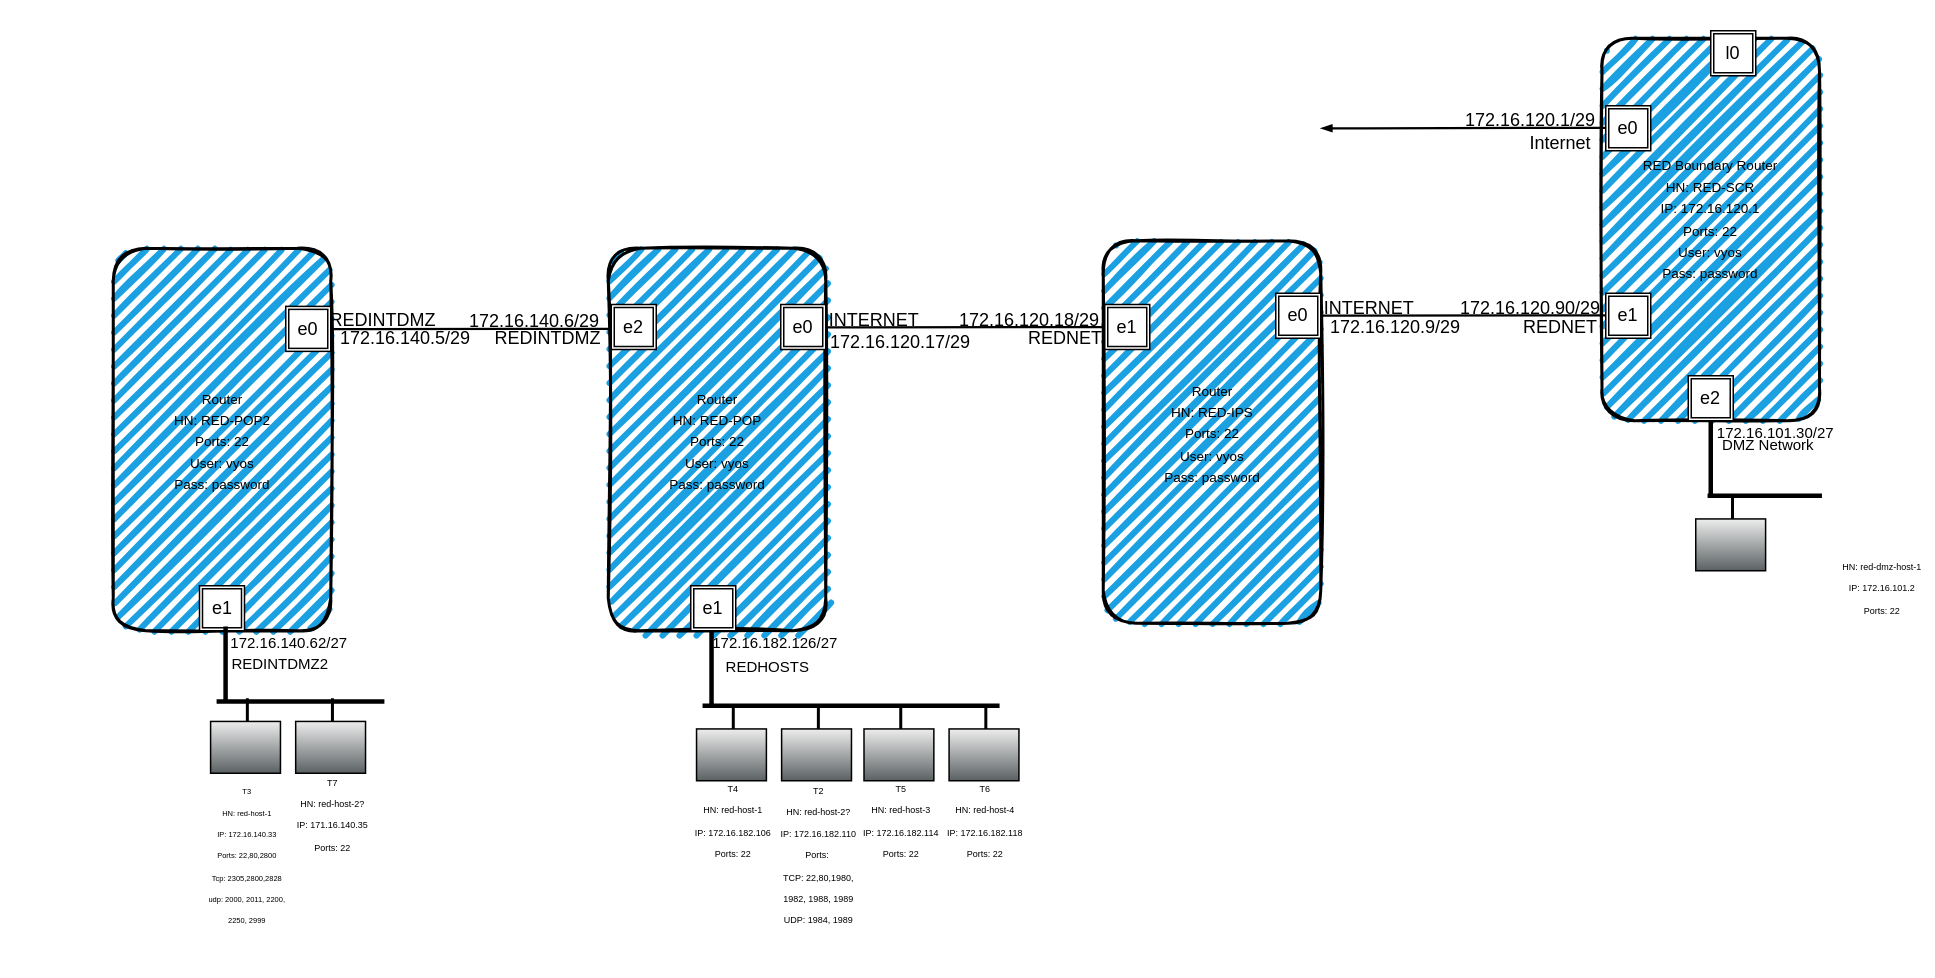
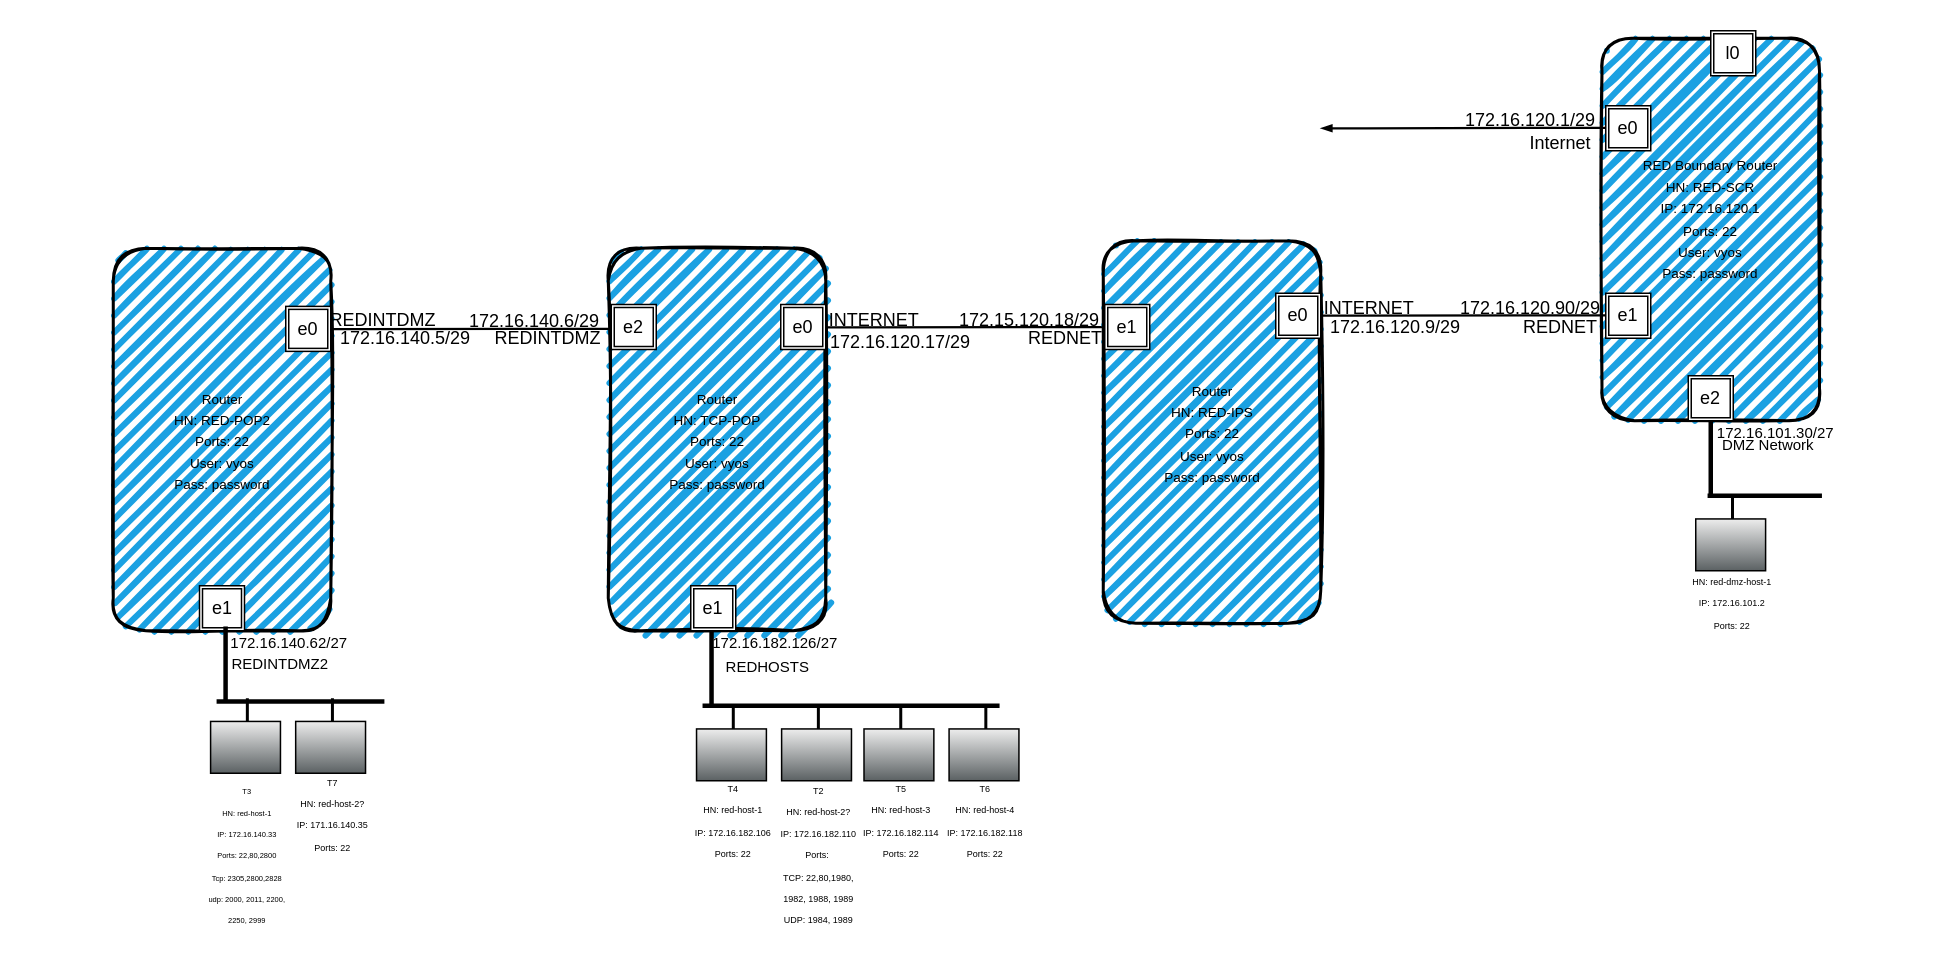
- <mxCell id="27" value="172.16.120.18/29" style="text;html=1;align=center;verticalAlign=middle;whiteSpace=wrap;rounded=0;" parent="1" vertex="1"><mxGeometry x="636" y="202.5" width="100" height="20" as="geometry" /></mxCell>
+ <mxCell id="27" value="172.15.120.18/29" style="text;html=1;align=center;verticalAlign=middle;whiteSpace=wrap;rounded=0;" parent="1" vertex="1"><mxGeometry x="636" y="202.5" width="100" height="20" as="geometry" /></mxCell>
- <mxCell id="31" value="&lt;font style=&quot;font-size: 9px;&quot;&gt;Router&lt;/font&gt;&lt;div&gt;&lt;font style=&quot;font-size: 9px;&quot;&gt;HN: RED-POP&lt;/font&gt;&lt;/div&gt;&lt;div&gt;&lt;span style=&quot;font-size: 9px; background-color: transparent; color: light-dark(rgb(0, 0, 0), rgb(255, 255, 255));&quot;&gt;Ports: 22&lt;/span&gt;&lt;/div&gt;&lt;div&gt;&lt;font style=&quot;font-size: 9px;&quot;&gt;User: vyos&lt;/font&gt;&lt;/div&gt;&lt;div&gt;&lt;font style=&quot;font-size: 9px;&quot;&gt;Pass: password&lt;/font&gt;&lt;/div&gt;" style="text;html=1;align=center;verticalAlign=middle;whiteSpace=wrap;rounded=0;" parent="1" vertex="1"><mxGeometry x="427.5" y="222.5" width="100" height="140" as="geometry" /></mxCell>
+ <mxCell id="31" value="&lt;font style=&quot;font-size: 9px;&quot;&gt;Router&lt;/font&gt;&lt;div&gt;&lt;font style=&quot;font-size: 9px;&quot;&gt;HN: TCP-POP&lt;/font&gt;&lt;/div&gt;&lt;div&gt;&lt;span style=&quot;font-size: 9px; background-color: transparent; color: light-dark(rgb(0, 0, 0), rgb(255, 255, 255));&quot;&gt;Ports: 22&lt;/span&gt;&lt;/div&gt;&lt;div&gt;&lt;font style=&quot;font-size: 9px;&quot;&gt;User: vyos&lt;/font&gt;&lt;/div&gt;&lt;div&gt;&lt;font style=&quot;font-size: 9px;&quot;&gt;Pass: password&lt;/font&gt;&lt;/div&gt;" style="text;html=1;align=center;verticalAlign=middle;whiteSpace=wrap;rounded=0;" parent="1" vertex="1"><mxGeometry x="427.5" y="222.5" width="100" height="140" as="geometry" /></mxCell>
- <mxCell id="25" value="&lt;font style=&quot;font-size: 6px;&quot;&gt;HN: red-dmz-host-1&lt;/font&gt;&lt;div&gt;&lt;font style=&quot;font-size: 6px;&quot;&gt;IP: 172.16.101.2&lt;/font&gt;&lt;/div&gt;&lt;div&gt;&lt;font style=&quot;font-size: 6px;&quot;&gt;Ports: 22&lt;/font&gt;&lt;/div&gt;" style="text;html=1;align=center;verticalAlign=middle;whiteSpace=wrap;rounded=0;" parent="1" vertex="1"><mxGeometry x="1226.14" y="370" width="56.72" height="40" as="geometry" /></mxCell>
+ <mxCell id="25" value="&lt;font style=&quot;font-size: 6px;&quot;&gt;HN: red-dmz-host-1&lt;/font&gt;&lt;div&gt;&lt;font style=&quot;font-size: 6px;&quot;&gt;IP: 172.16.101.2&lt;/font&gt;&lt;/div&gt;&lt;div&gt;&lt;font style=&quot;font-size: 6px;&quot;&gt;Ports: 22&lt;/font&gt;&lt;/div&gt;" style="text;html=1;align=center;verticalAlign=middle;whiteSpace=wrap;rounded=0;" parent="1" vertex="1"><mxGeometry x="1126.14" y="380" width="56.72" height="40" as="geometry" /></mxCell>
